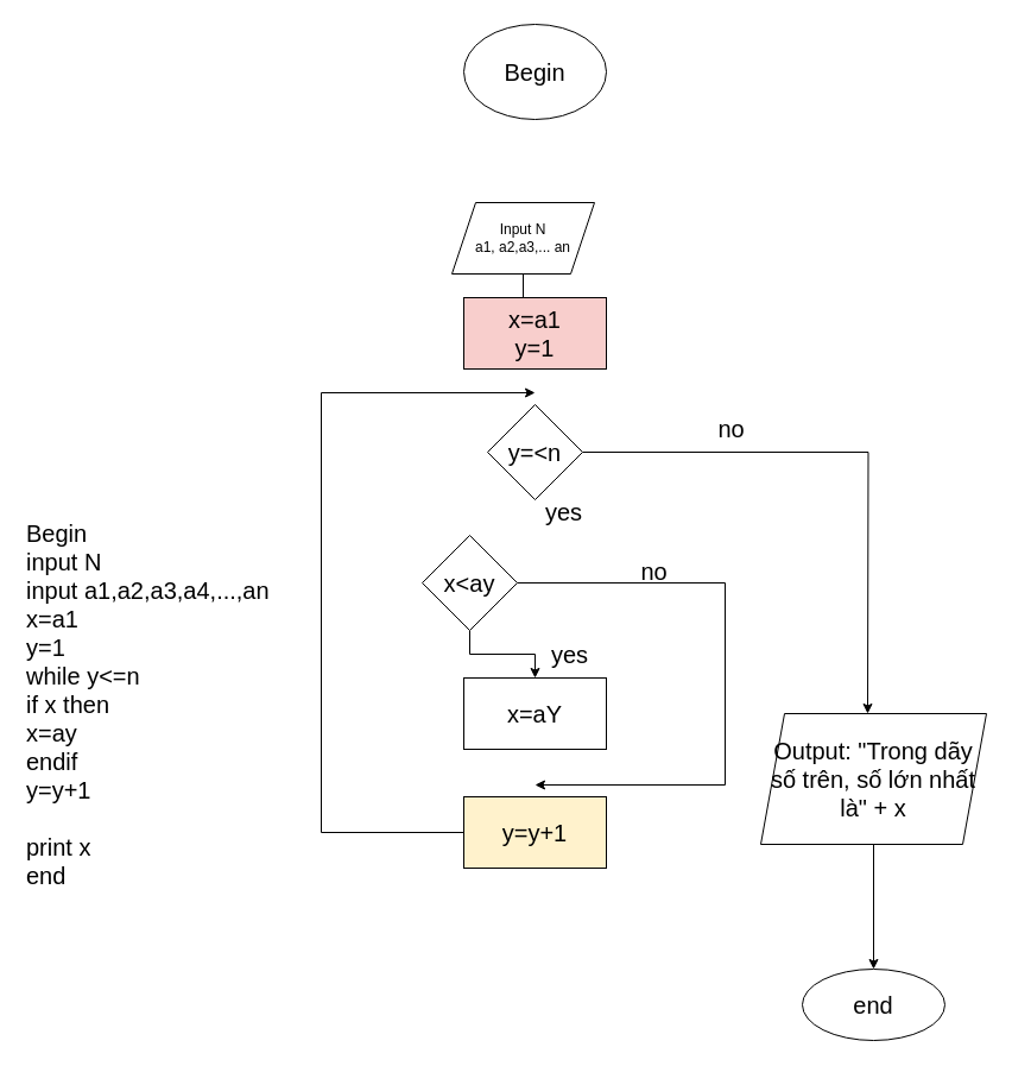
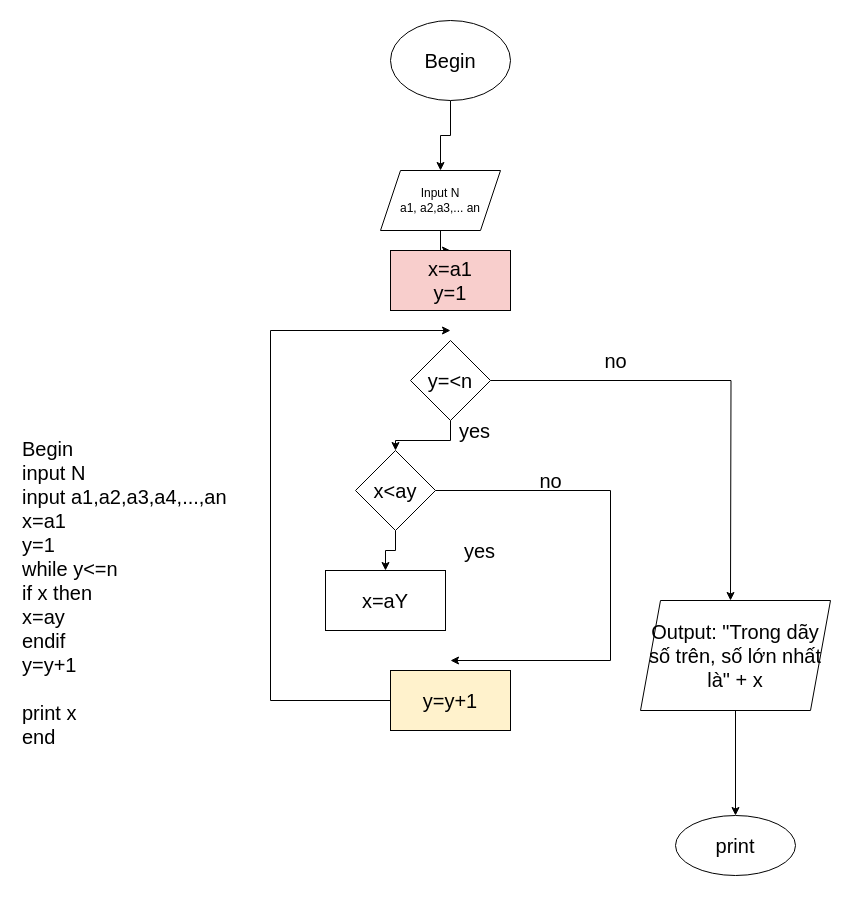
+ <mxCell id="4" value="" style="edgeStyle=orthogonalEdgeStyle;rounded=0;orthogonalLoop=1;jettySize=auto;html=1;fontSize=20;" edge="1" parent="1" source="5" target="3"><mxGeometry relative="1" as="geometry" /></mxCell>
- <mxCell id="2" value="" style="edgeStyle=orthogonalEdgeStyle;rounded=0;orthogonalLoop=1;jettySize=auto;html=1;fontSize=20;endArrow=none;" edge="1" parent="1" source="3" target="6"><mxGeometry relative="1" as="geometry" /></mxCell>
+ <mxCell id="2" value="" style="edgeStyle=orthogonalEdgeStyle;rounded=0;orthogonalLoop=1;jettySize=auto;html=1;fontSize=20;" edge="1" parent="1" source="3" target="6"><mxGeometry relative="1" as="geometry" /></mxCell>
+ <mxCell id="7" value="" style="edgeStyle=orthogonalEdgeStyle;rounded=0;orthogonalLoop=1;jettySize=auto;html=1;fontSize=20;" edge="1" parent="1" source="9" target="12"><mxGeometry relative="1" as="geometry" /></mxCell>
- <mxCell id="14" value="x=aY" style="whiteSpace=wrap;html=1;fontSize=20;rounded=0;" vertex="1" parent="1"><mxGeometry x="390" y="570" width="120" height="60" as="geometry" /></mxCell>
+ <mxCell id="14" value="x=aY" style="whiteSpace=wrap;html=1;fontSize=20;rounded=0;" vertex="1" parent="1"><mxGeometry x="325" y="570" width="120" height="60" as="geometry" /></mxCell>
- <mxCell id="22" value="end" style="ellipse;whiteSpace=wrap;html=1;fontSize=20;" vertex="1" parent="1"><mxGeometry x="675" y="815" width="120" height="60" as="geometry" /></mxCell>
+ <mxCell id="22" value="print" style="ellipse;whiteSpace=wrap;html=1;fontSize=20;" vertex="1" parent="1"><mxGeometry x="675" y="815" width="120" height="60" as="geometry" /></mxCell>
